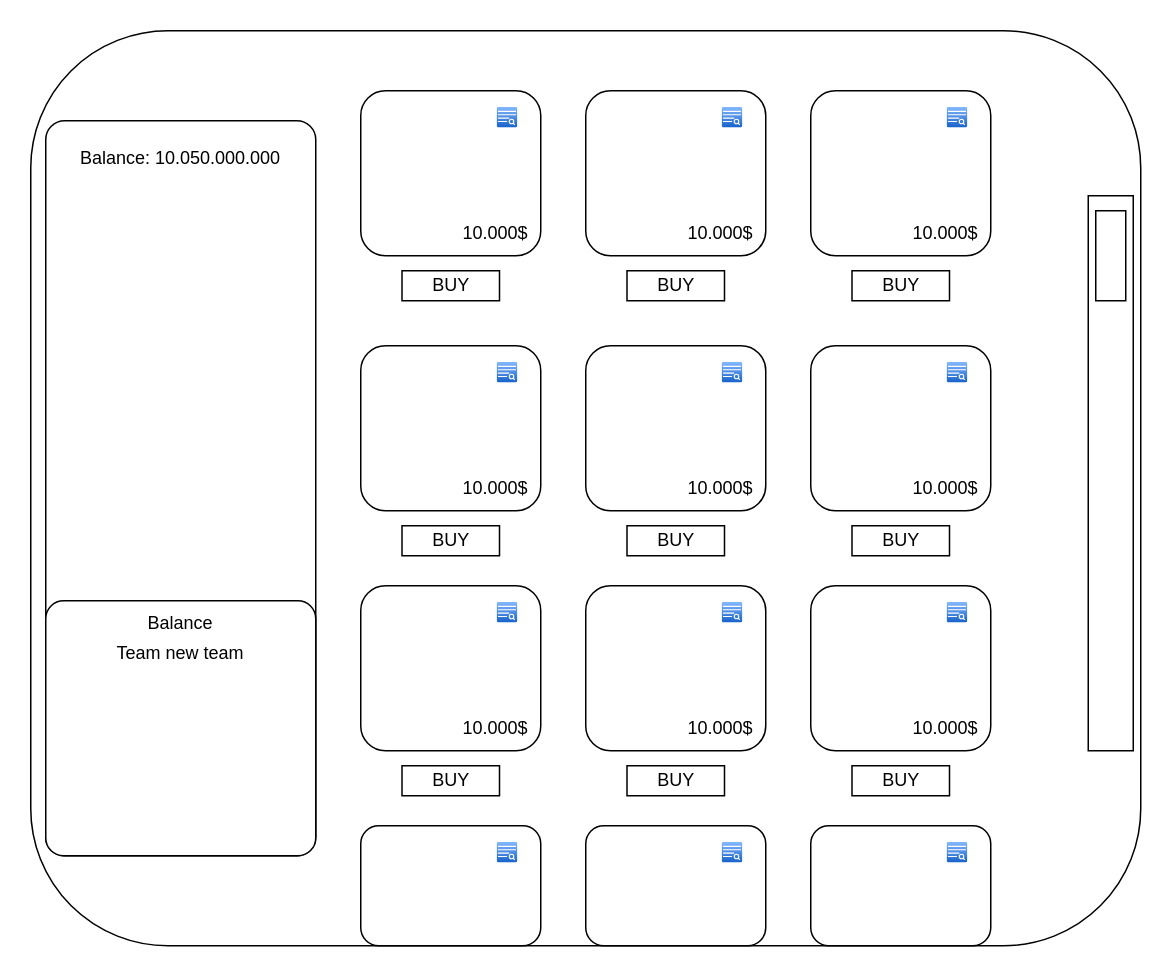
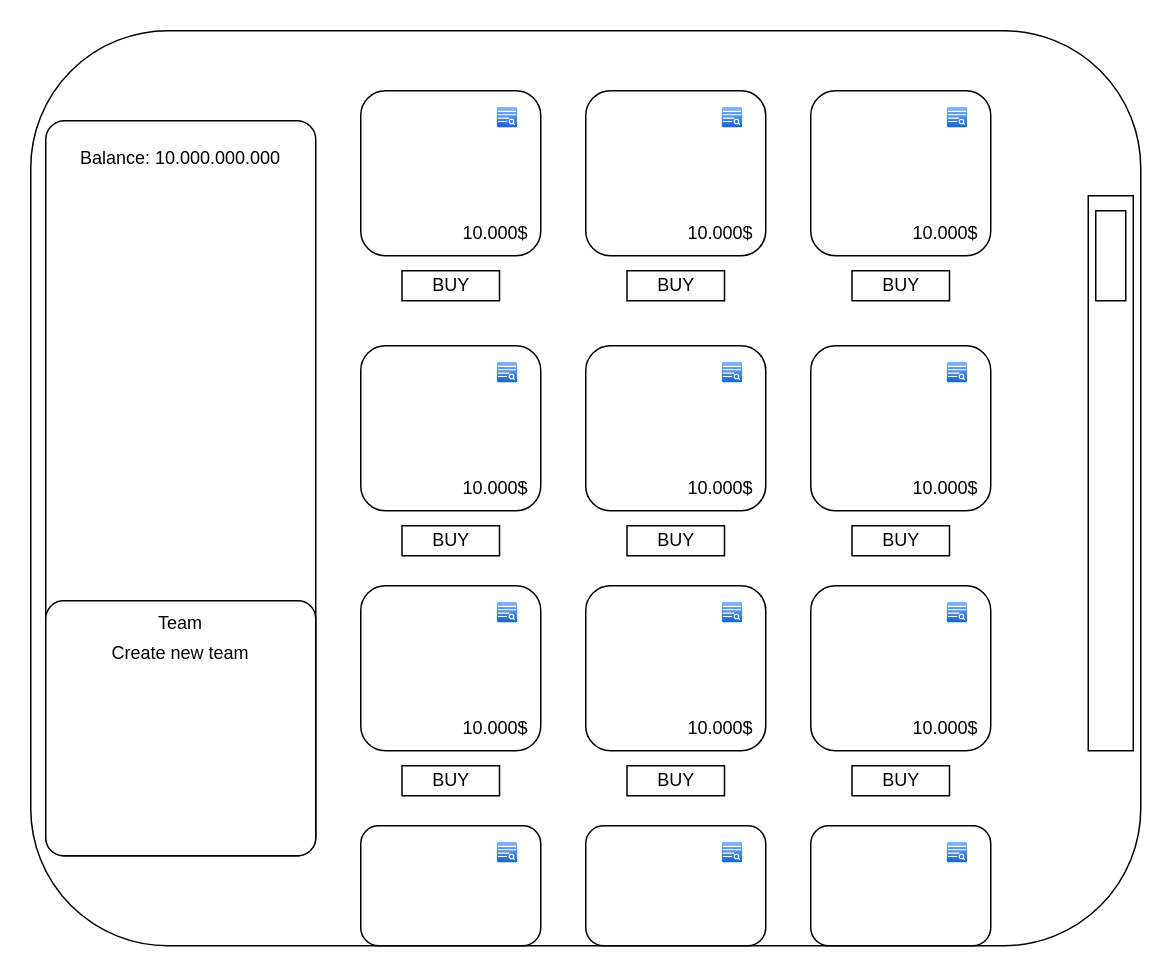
- <mxCell id="51" value="Balance: 10.050.000.000" style="text;html=1;strokeColor=none;fillColor=none;align=center;verticalAlign=middle;whiteSpace=wrap;rounded=0;" parent="1" vertex="1"><mxGeometry x="40" y="90" width="160" height="30" as="geometry" /></mxCell>
+ <mxCell id="51" value="Balance: 10.000.000.000" style="text;html=1;strokeColor=none;fillColor=none;align=center;verticalAlign=middle;whiteSpace=wrap;rounded=0;" parent="1" vertex="1"><mxGeometry x="40" y="90" width="160" height="30" as="geometry" /></mxCell>
- <mxCell id="49" value="Balance" style="text;html=1;strokeColor=none;fillColor=none;align=center;verticalAlign=middle;whiteSpace=wrap;rounded=0;" parent="1" vertex="1"><mxGeometry x="75" y="400" width="90" height="30" as="geometry" /></mxCell>
+ <mxCell id="49" value="Team" style="text;html=1;strokeColor=none;fillColor=none;align=center;verticalAlign=middle;whiteSpace=wrap;rounded=0;" parent="1" vertex="1"><mxGeometry x="75" y="400" width="90" height="30" as="geometry" /></mxCell>
- <mxCell id="50" value="Team new team" style="text;html=1;strokeColor=none;fillColor=none;align=center;verticalAlign=middle;whiteSpace=wrap;rounded=0;" parent="1" vertex="1"><mxGeometry x="65" y="420" width="110" height="30" as="geometry" /></mxCell>
+ <mxCell id="50" value="Create new team" style="text;html=1;strokeColor=none;fillColor=none;align=center;verticalAlign=middle;whiteSpace=wrap;rounded=0;" parent="1" vertex="1"><mxGeometry x="65" y="420" width="110" height="30" as="geometry" /></mxCell>
